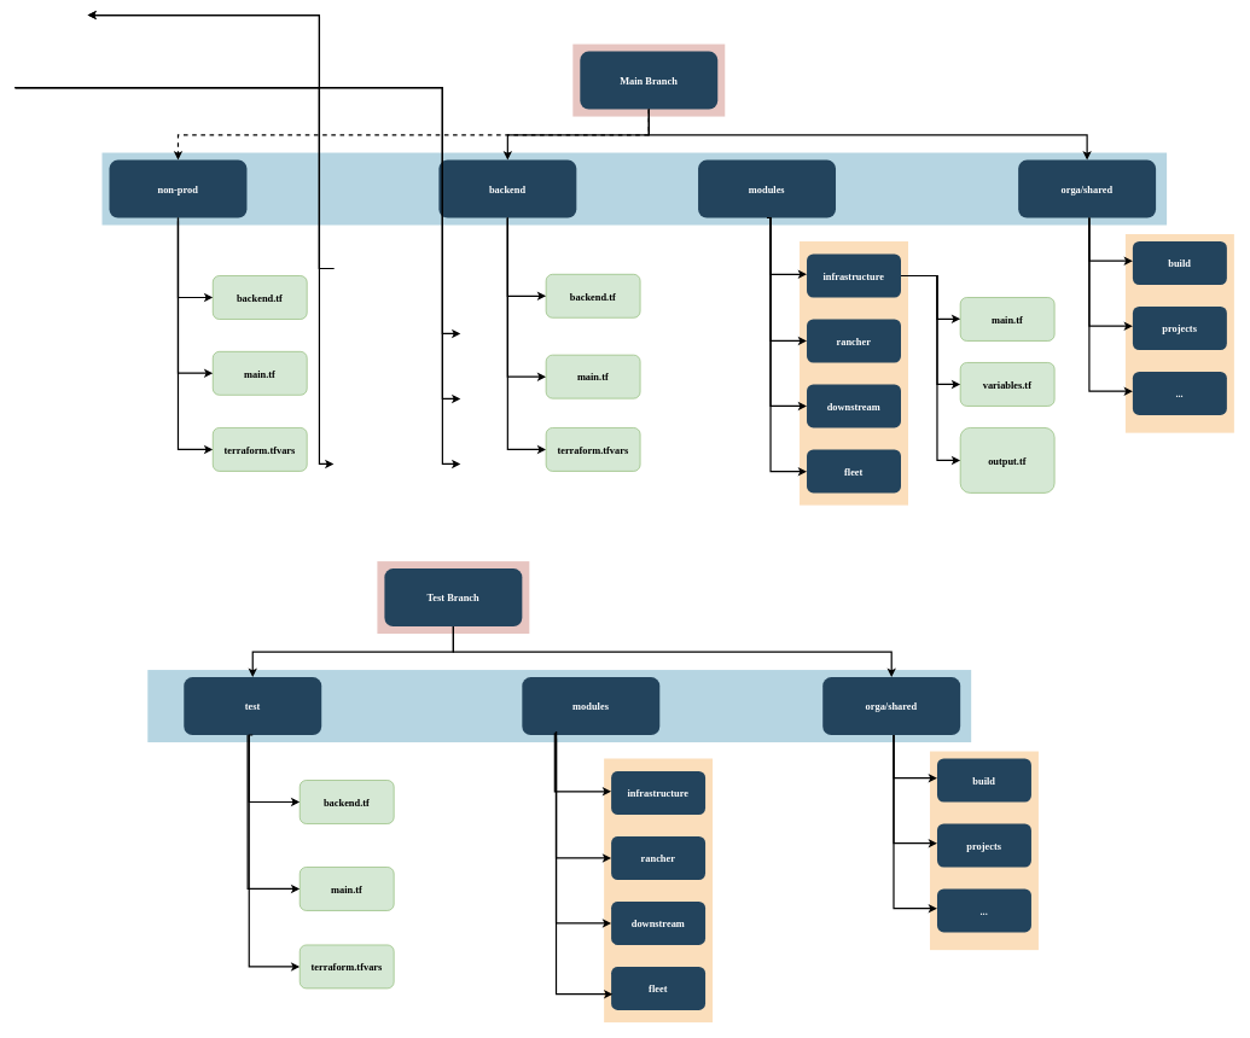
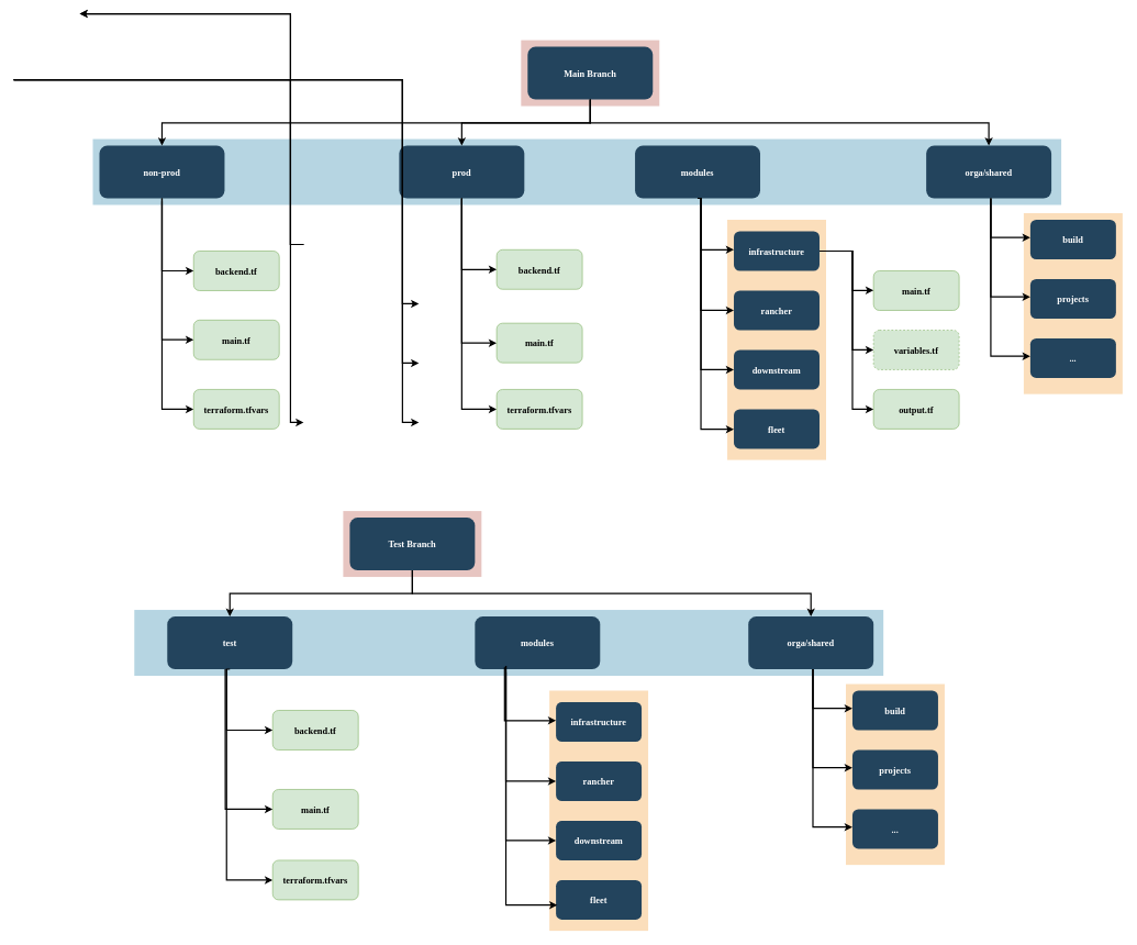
- <mxCell id="20" value="" style="edgeStyle=elbowEdgeStyle;elbow=vertical;strokeWidth=2;rounded=0;dashed=1;" parent="1" source="6" target="11" edge="1"><mxGeometry x="-23" y="135.5" width="100" height="100" as="geometry"><mxPoint x="20" y="120.5" as="sourcePoint" /><mxPoint x="120" y="20.5" as="targetPoint" /></mxGeometry></mxCell>
+ <mxCell id="20" value="" style="edgeStyle=elbowEdgeStyle;elbow=vertical;strokeWidth=2;rounded=0" parent="1" source="6" target="11" edge="1"><mxGeometry x="-23" y="135.5" width="100" height="100" as="geometry"><mxPoint x="20" y="120.5" as="sourcePoint" /><mxPoint x="120" y="20.5" as="targetPoint" /></mxGeometry></mxCell>
- <mxCell id="10" value="backend" style="rounded=1;fillColor=#23445D;gradientColor=none;strokeColor=none;fontColor=#FFFFFF;fontStyle=1;fontFamily=Tahoma;fontSize=14" parent="1" vertex="1"><mxGeometry x="605" y="220.5" width="190" height="80" as="geometry" /></mxCell>
+ <mxCell id="10" value="prod" style="rounded=1;fillColor=#23445D;gradientColor=none;strokeColor=none;fontColor=#FFFFFF;fontStyle=1;fontFamily=Tahoma;fontSize=14" parent="1" vertex="1"><mxGeometry x="605" y="220.5" width="190" height="80" as="geometry" /></mxCell>
- <mxCell id="77" value="variables.tf" style="rounded=1;fillColor=#d5e8d4;strokeColor=#82b366;fontStyle=1;fontFamily=Tahoma;fontSize=14" vertex="1" parent="1"><mxGeometry x="1325" y="500.5" width="130" height="60" as="geometry" /></mxCell>
+ <mxCell id="77" value="variables.tf" style="rounded=1;fillColor=#d5e8d4;strokeColor=#82b366;fontStyle=1;fontFamily=Tahoma;fontSize=14;dashed=1;" vertex="1" parent="1"><mxGeometry x="1325" y="500.5" width="130" height="60" as="geometry" /></mxCell>
- <mxCell id="80" value="output.tf" style="rounded=1;fillColor=#d5e8d4;strokeColor=#82b366;fontStyle=1;fontFamily=Tahoma;fontSize=14" vertex="1" parent="1"><mxGeometry x="1325" y="590.5" width="130" height="90" as="geometry" /></mxCell>
+ <mxCell id="80" value="output.tf" style="rounded=1;fillColor=#d5e8d4;strokeColor=#82b366;fontStyle=1;fontFamily=Tahoma;fontSize=14" vertex="1" parent="1"><mxGeometry x="1325" y="590.5" width="130" height="60" as="geometry" /></mxCell>
